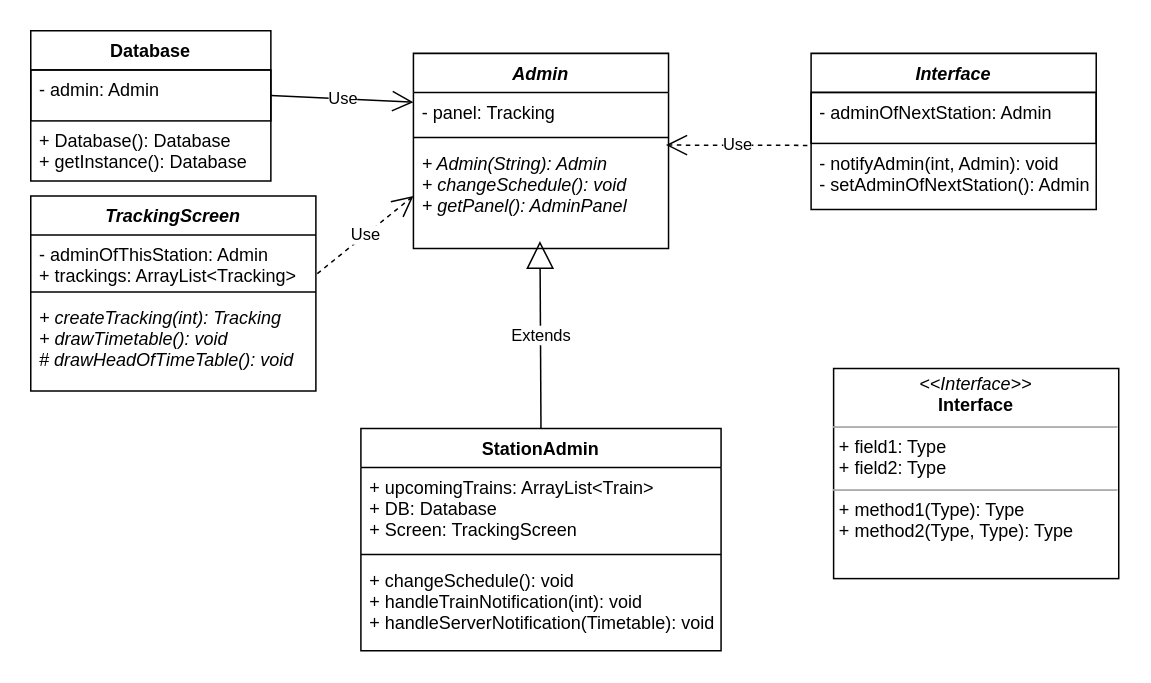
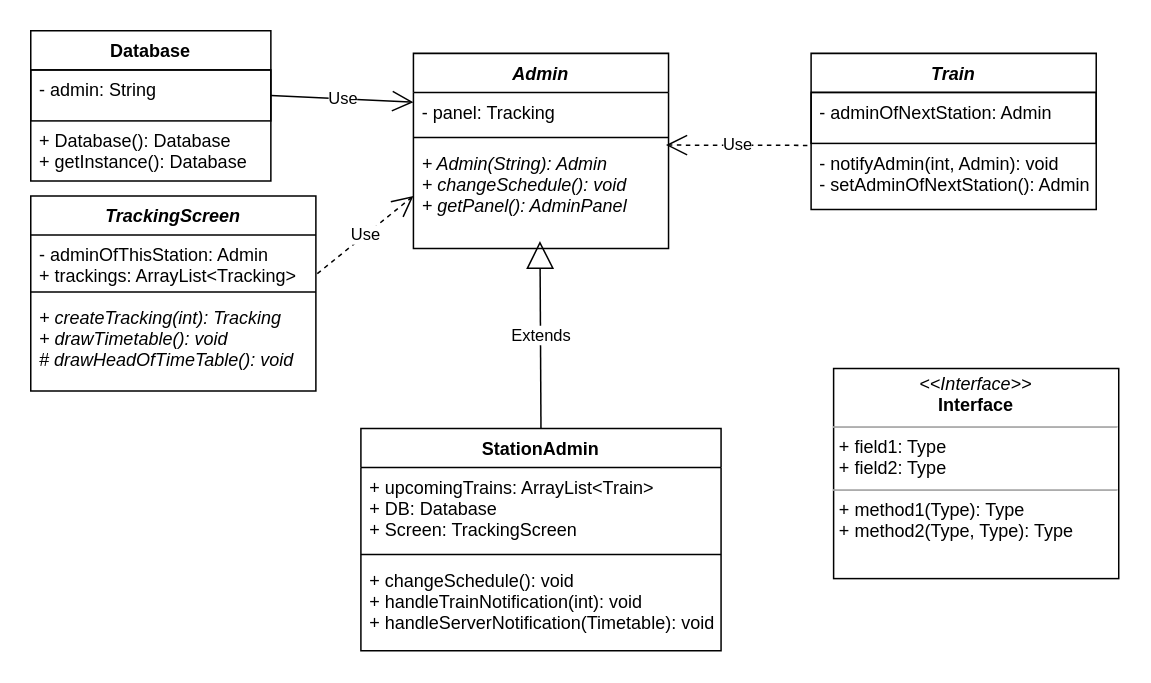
- <mxCell id="12" value="Interface" style="swimlane;fontStyle=3;align=center;verticalAlign=top;childLayout=stackLayout;horizontal=1;startSize=26;horizontalStack=0;resizeParent=1;resizeParentMax=0;resizeLast=0;collapsible=1;marginBottom=0;" vertex="1" parent="1"><mxGeometry x="540" y="35" width="190" height="104" as="geometry" /></mxCell>
+ <mxCell id="12" value="Train" style="swimlane;fontStyle=3;align=center;verticalAlign=top;childLayout=stackLayout;horizontal=1;startSize=26;horizontalStack=0;resizeParent=1;resizeParentMax=0;resizeLast=0;collapsible=1;marginBottom=0;" vertex="1" parent="1"><mxGeometry x="540" y="35" width="190" height="104" as="geometry" /></mxCell>
- <mxCell id="17" value="- admin: Admin" style="text;strokeColor=default;fillColor=none;align=left;verticalAlign=top;spacingLeft=4;spacingRight=4;overflow=hidden;rotatable=0;points=[[0,0.5],[1,0.5]];portConstraint=eastwest;" vertex="1" parent="16"><mxGeometry y="26" width="160" height="34" as="geometry" /></mxCell>
+ <mxCell id="17" value="- admin: String" style="text;strokeColor=default;fillColor=none;align=left;verticalAlign=top;spacingLeft=4;spacingRight=4;overflow=hidden;rotatable=0;points=[[0,0.5],[1,0.5]];portConstraint=eastwest;" vertex="1" parent="16"><mxGeometry y="26" width="160" height="34" as="geometry" /></mxCell>
